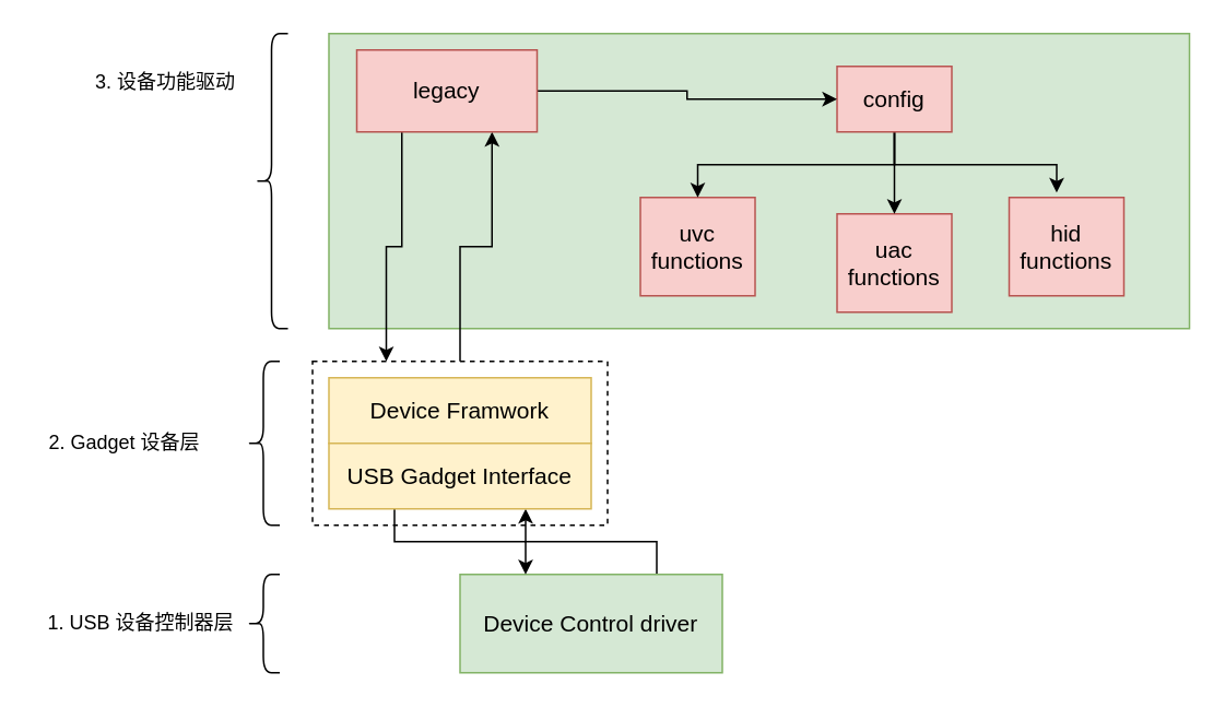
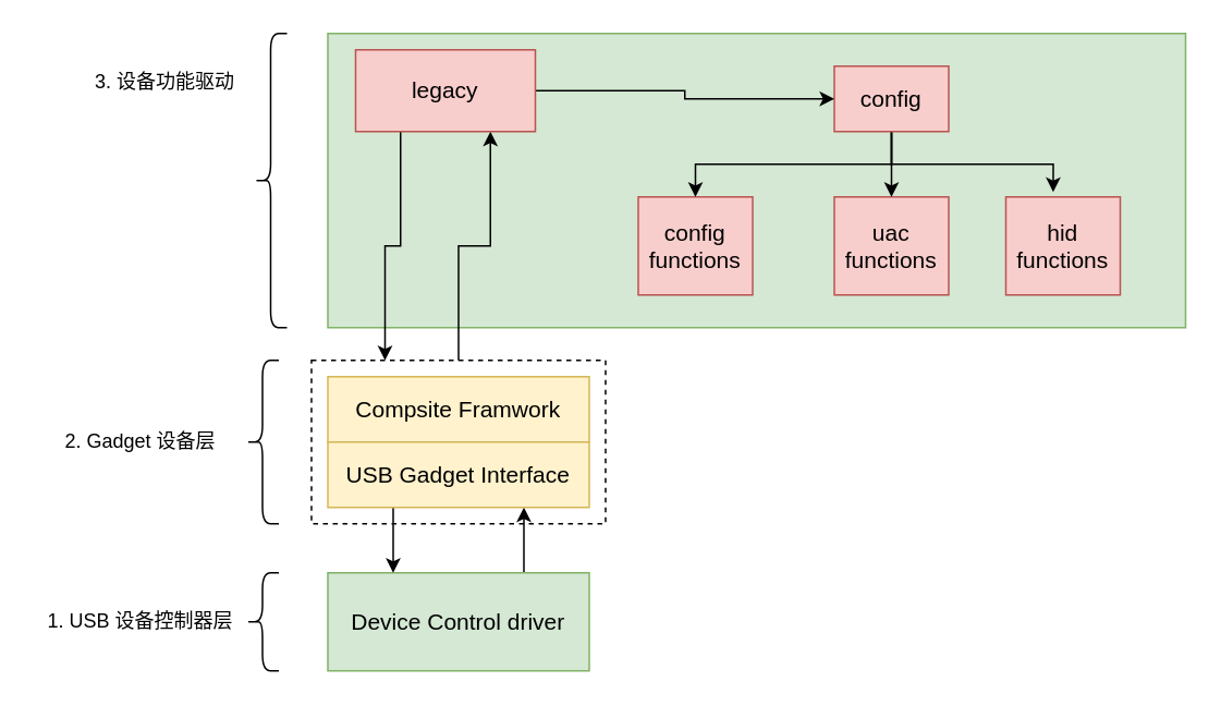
- <mxCell id="17" value="&lt;font style=&quot;font-size: 14px&quot;&gt;uvc&lt;br&gt;functions&lt;br&gt;&lt;/font&gt;" style="rounded=0;whiteSpace=wrap;html=1;fillColor=#f8cecc;strokeColor=#b85450;" vertex="1" parent="1"><mxGeometry x="390" y="120" width="70" height="60" as="geometry" /></mxCell>
+ <mxCell id="17" value="&lt;font style=&quot;font-size: 14px&quot;&gt;config&lt;br&gt;functions&lt;br&gt;&lt;/font&gt;" style="rounded=0;whiteSpace=wrap;html=1;fillColor=#f8cecc;strokeColor=#b85450;" vertex="1" parent="1"><mxGeometry x="390" y="120" width="70" height="60" as="geometry" /></mxCell>
- <mxCell id="16" value="&lt;font style=&quot;font-size: 14px&quot;&gt;uac&lt;br&gt;functions&lt;br&gt;&lt;/font&gt;" style="rounded=0;whiteSpace=wrap;html=1;fillColor=#f8cecc;strokeColor=#b85450;" vertex="1" parent="1"><mxGeometry x="510" y="130" width="70" height="60" as="geometry" /></mxCell>
+ <mxCell id="16" value="&lt;font style=&quot;font-size: 14px&quot;&gt;uac&lt;br&gt;functions&lt;br&gt;&lt;/font&gt;" style="rounded=0;whiteSpace=wrap;html=1;fillColor=#f8cecc;strokeColor=#b85450;" vertex="1" parent="1"><mxGeometry x="510" y="120" width="70" height="60" as="geometry" /></mxCell>
- <mxCell id="5" value="&lt;font style=&quot;font-size: 14px&quot;&gt;Device Framwork&lt;br&gt;&lt;/font&gt;" style="rounded=0;whiteSpace=wrap;html=1;fillColor=#fff2cc;strokeColor=#d6b656;" vertex="1" parent="1"><mxGeometry x="200" y="230" width="160" height="40" as="geometry" /></mxCell>
+ <mxCell id="5" value="&lt;font style=&quot;font-size: 14px&quot;&gt;Compsite Framwork&lt;br&gt;&lt;/font&gt;" style="rounded=0;whiteSpace=wrap;html=1;fillColor=#fff2cc;strokeColor=#d6b656;" vertex="1" parent="1"><mxGeometry x="200" y="230" width="160" height="40" as="geometry" /></mxCell>
- <mxCell id="13" value="2. Gadget 设备层" style="text;html=1;align=center;verticalAlign=middle;resizable=0;points=[];autosize=1;strokeColor=none;" vertex="1" parent="1"><mxGeometry x="20" y="260" width="110" height="20" as="geometry" /></mxCell>
+ <mxCell id="13" value="2. Gadget 设备层" style="text;html=1;align=center;verticalAlign=middle;resizable=0;points=[];autosize=1;strokeColor=none;" vertex="1" parent="1"><mxGeometry x="30" y="260" width="110" height="20" as="geometry" /></mxCell>
- <mxCell id="7" value="&lt;font style=&quot;font-size: 14px&quot;&gt;Device Control driver&lt;br&gt;&lt;/font&gt;" style="rounded=0;whiteSpace=wrap;html=1;fillColor=#d5e8d4;strokeColor=#82b366;" vertex="1" parent="1"><mxGeometry x="280" y="350" width="160" height="60" as="geometry" /></mxCell>
+ <mxCell id="7" value="&lt;font style=&quot;font-size: 14px&quot;&gt;Device Control driver&lt;br&gt;&lt;/font&gt;" style="rounded=0;whiteSpace=wrap;html=1;fillColor=#d5e8d4;strokeColor=#82b366;" vertex="1" parent="1"><mxGeometry x="200" y="350" width="160" height="60" as="geometry" /></mxCell>
